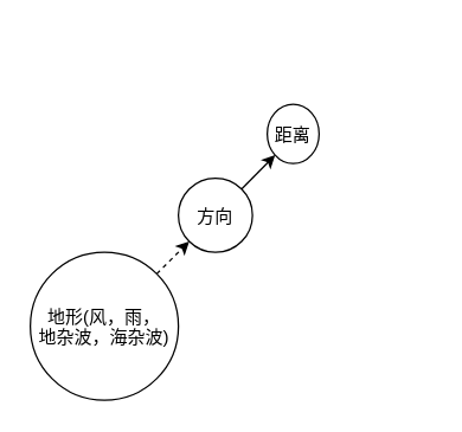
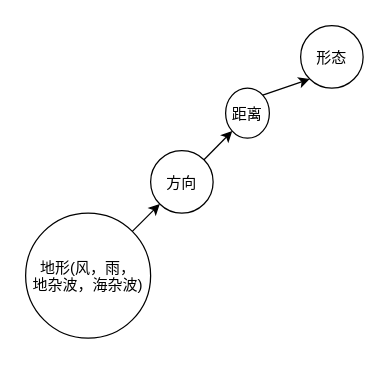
+ <mxCell id="5" value="形态" style="ellipse;aspect=fixed;" vertex="1" parent="1"><mxGeometry x="240" y="20" width="50" height="50" as="geometry" /></mxCell>
+ <mxCell id="8" value="" style="endArrow=classic;exitX=1;exitY=0;exitDx=0;exitDy=0;entryX=0;entryY=1;entryDx=0;entryDy=0;" edge="1" parent="1" source="4" target="5"><mxGeometry width="50" height="50" relative="1" as="geometry"><mxPoint x="172.678" y="137.322" as="sourcePoint" /><mxPoint x="197.322" y="122.678" as="targetPoint" /></mxGeometry></mxCell>
- <mxCell id="6" value="" style="endArrow=classic;exitX=1;exitY=0;exitDx=0;exitDy=0;entryX=0;entryY=1;entryDx=0;entryDy=0;dashed=1;" edge="1" parent="1" source="2" target="3"><mxGeometry width="50" height="50" relative="1" as="geometry"><mxPoint x="140" y="330" as="sourcePoint" /><mxPoint x="190" y="280" as="targetPoint" /></mxGeometry></mxCell>
+ <mxCell id="6" value="" style="endArrow=classic;exitX=1;exitY=0;exitDx=0;exitDy=0;entryX=0;entryY=1;entryDx=0;entryDy=0;" edge="1" parent="1" source="2" target="3"><mxGeometry width="50" height="50" relative="1" as="geometry"><mxPoint x="140" y="330" as="sourcePoint" /><mxPoint x="190" y="280" as="targetPoint" /></mxGeometry></mxCell>
